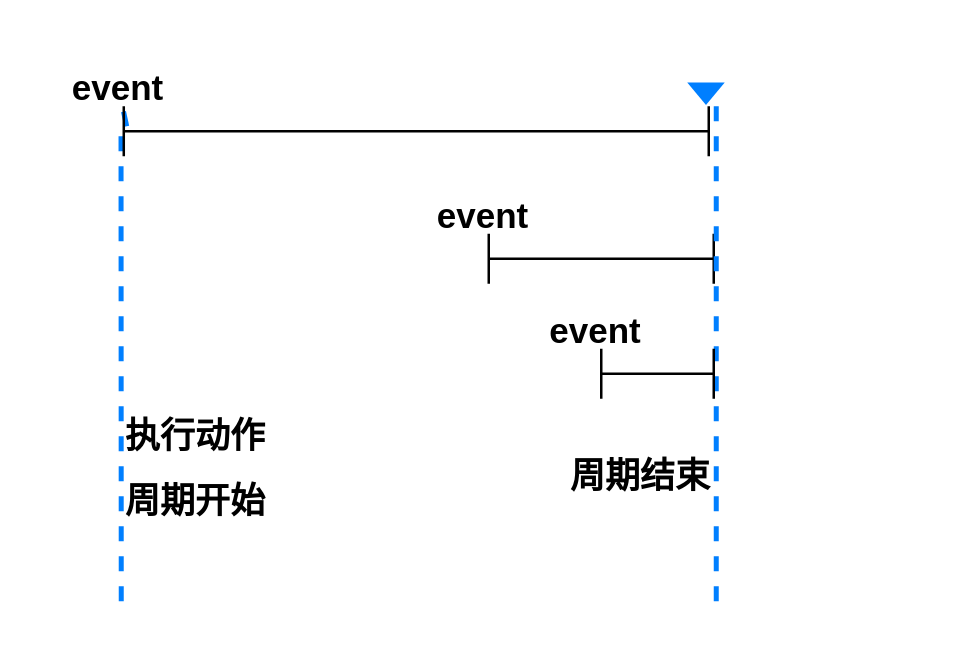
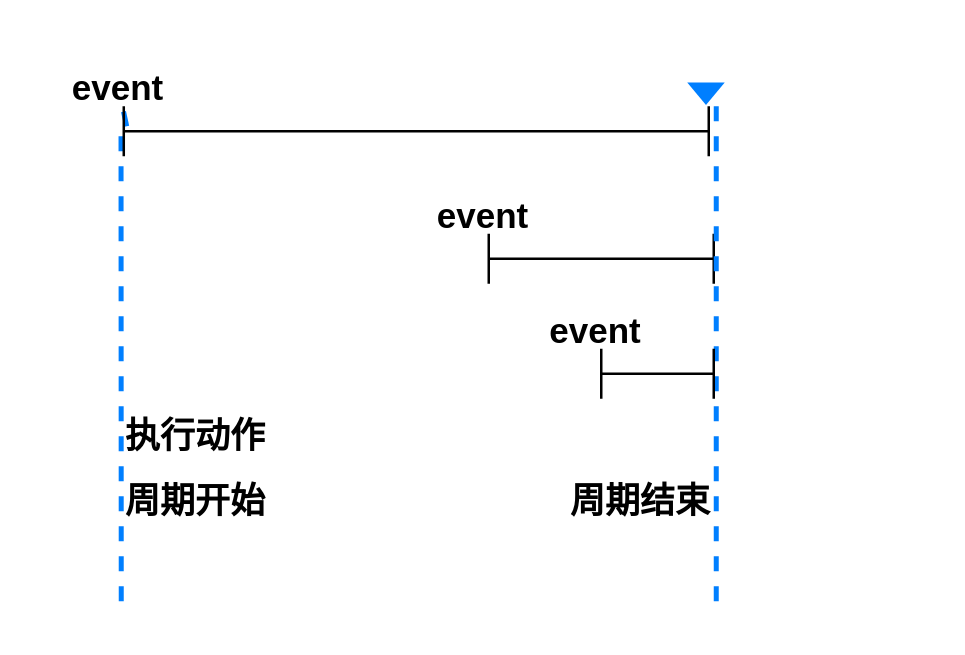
- <mxCell id="12" value="&lt;b&gt;&lt;font style=&quot;font-size: 14px;&quot;&gt;周期结束&lt;/font&gt;&lt;/b&gt;" style="text;html=1;strokeColor=none;fillColor=none;align=center;verticalAlign=middle;whiteSpace=wrap;rounded=0;" parent="1" vertex="1"><mxGeometry x="226" y="175" width="60" height="30" as="geometry" /></mxCell>
+ <mxCell id="12" value="&lt;b&gt;&lt;font style=&quot;font-size: 14px;&quot;&gt;周期结束&lt;/font&gt;&lt;/b&gt;" style="text;html=1;strokeColor=none;fillColor=none;align=center;verticalAlign=middle;whiteSpace=wrap;rounded=0;" parent="1" vertex="1"><mxGeometry x="226" y="185" width="60" height="30" as="geometry" /></mxCell>
